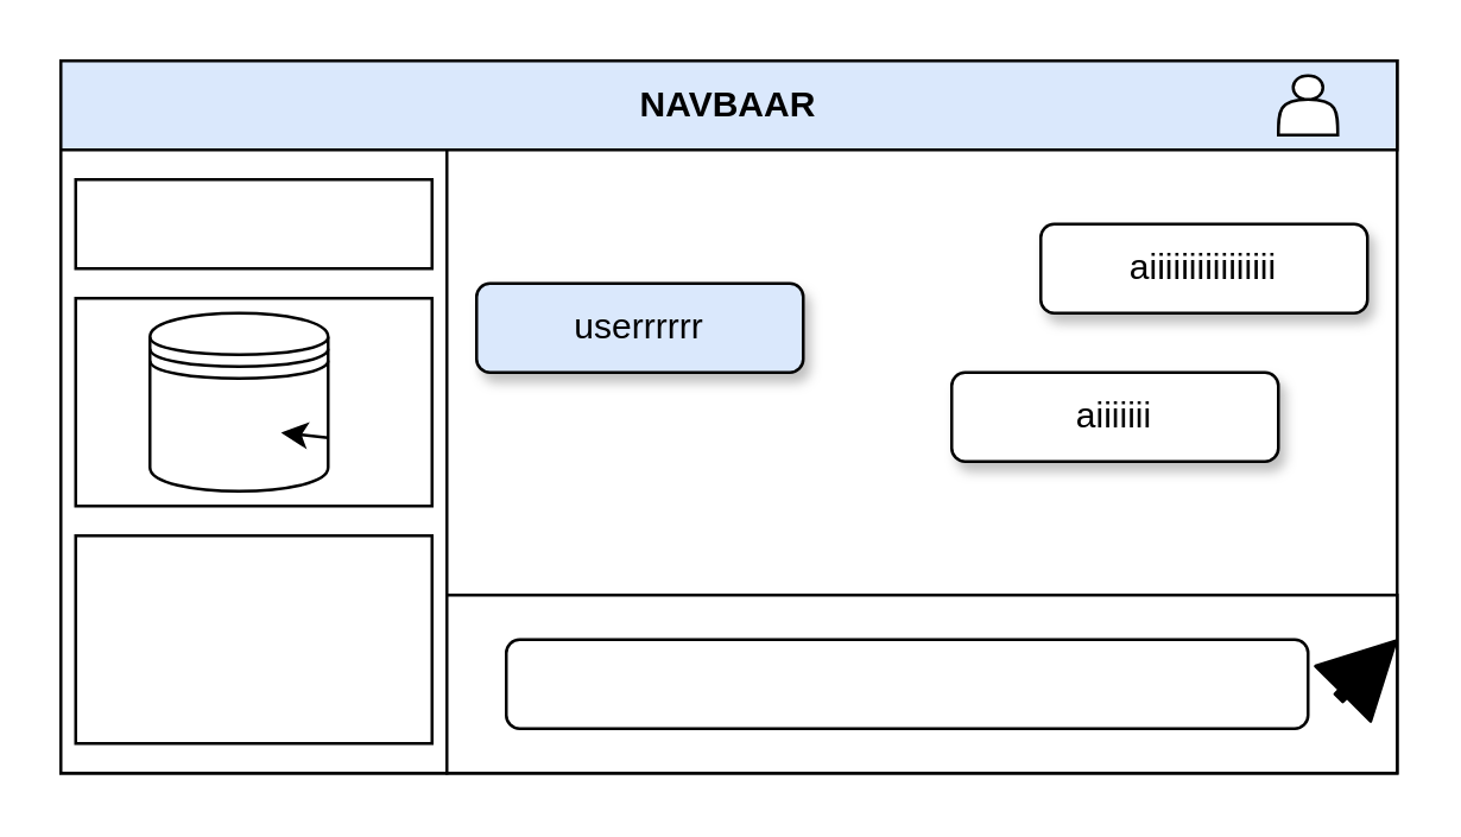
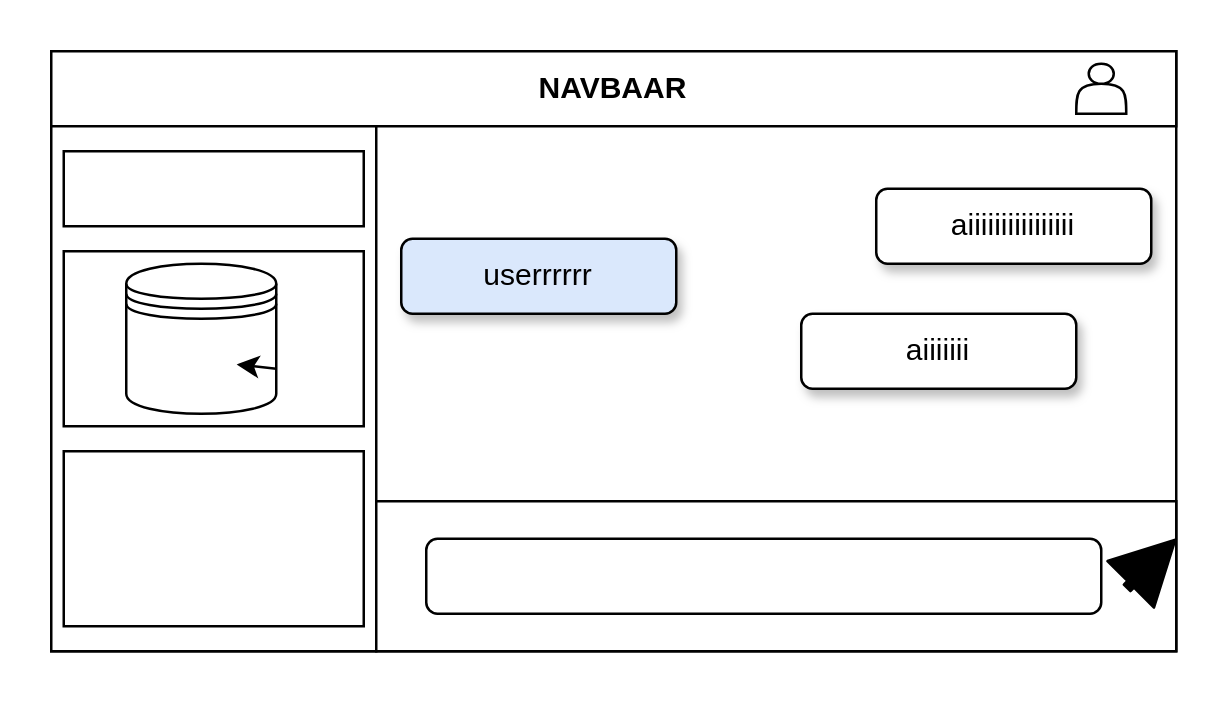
- <mxCell id="3" value="&lt;b&gt;NAVBAAR&lt;/b&gt;" style="rounded=0;whiteSpace=wrap;html=1;strokeColor=#000000;fillColor=#dae8fc;" parent="1" vertex="1"><mxGeometry x="20" y="20" width="450" height="30" as="geometry" /></mxCell>
+ <mxCell id="3" value="&lt;b&gt;NAVBAAR&lt;/b&gt;" style="rounded=0;whiteSpace=wrap;html=1;strokeColor=#000000;" parent="1" vertex="1"><mxGeometry x="20" y="20" width="450" height="30" as="geometry" /></mxCell>
